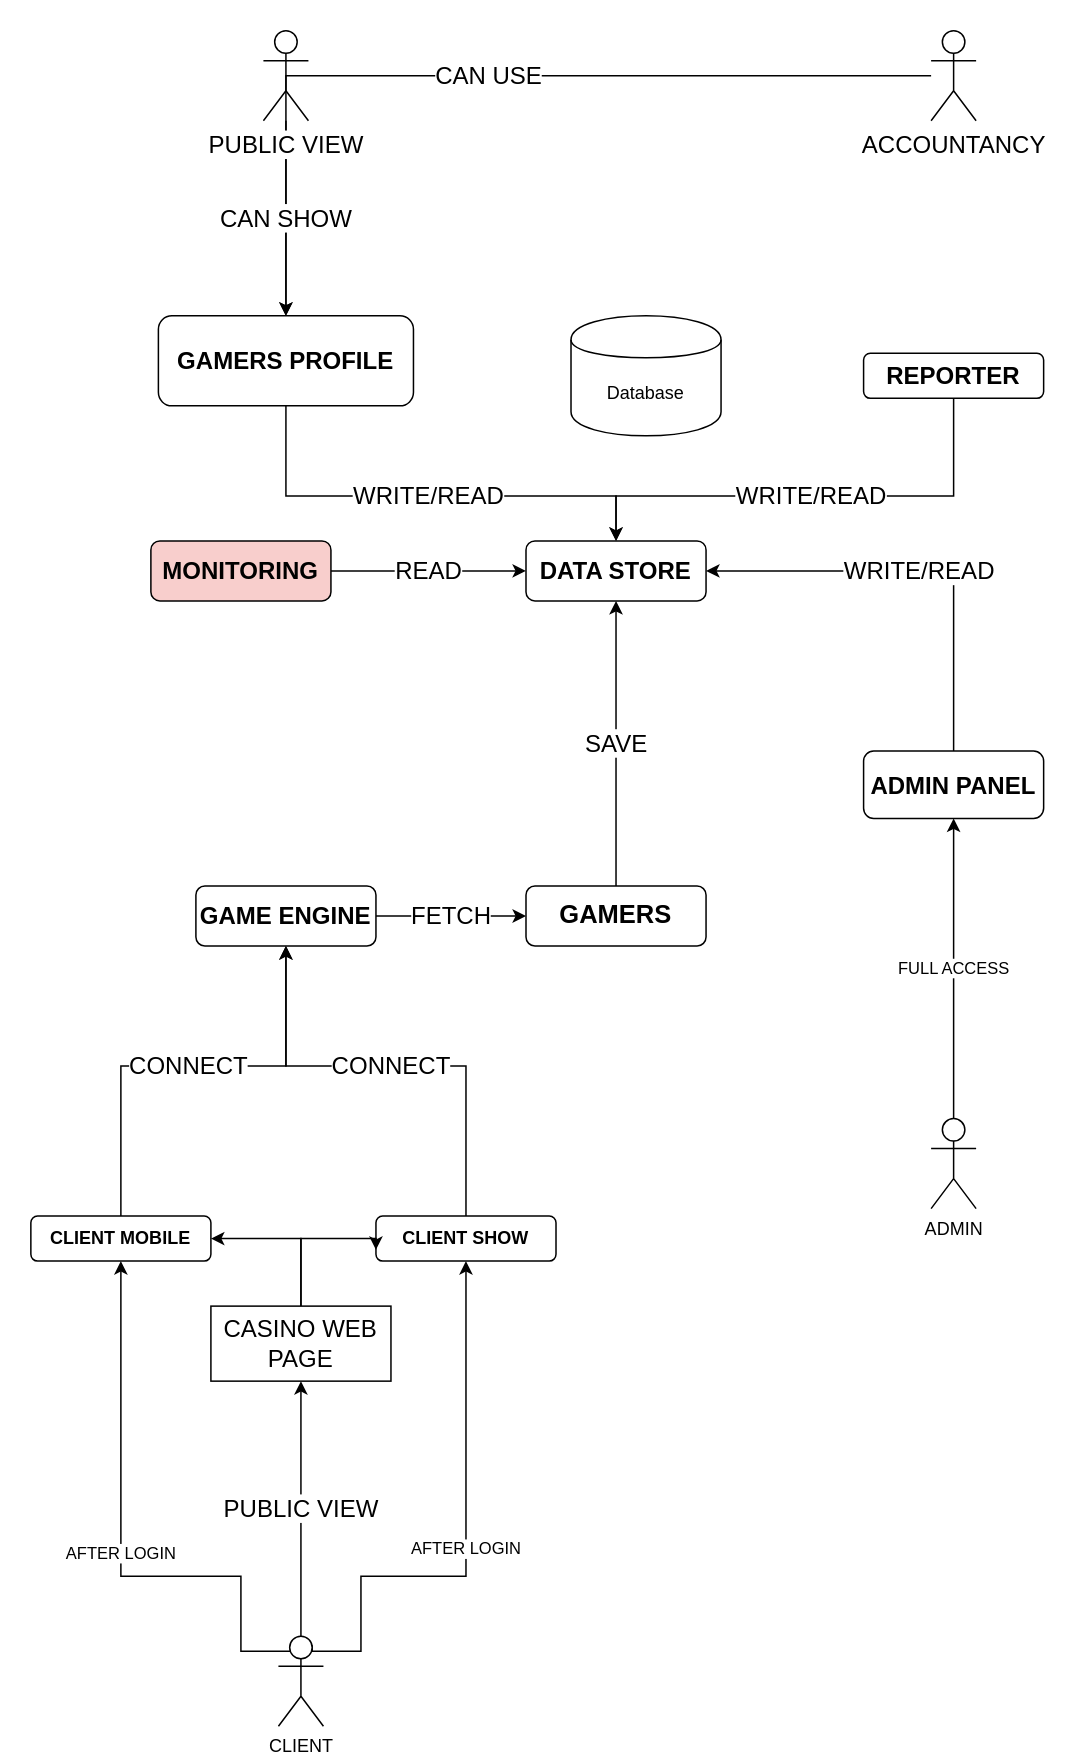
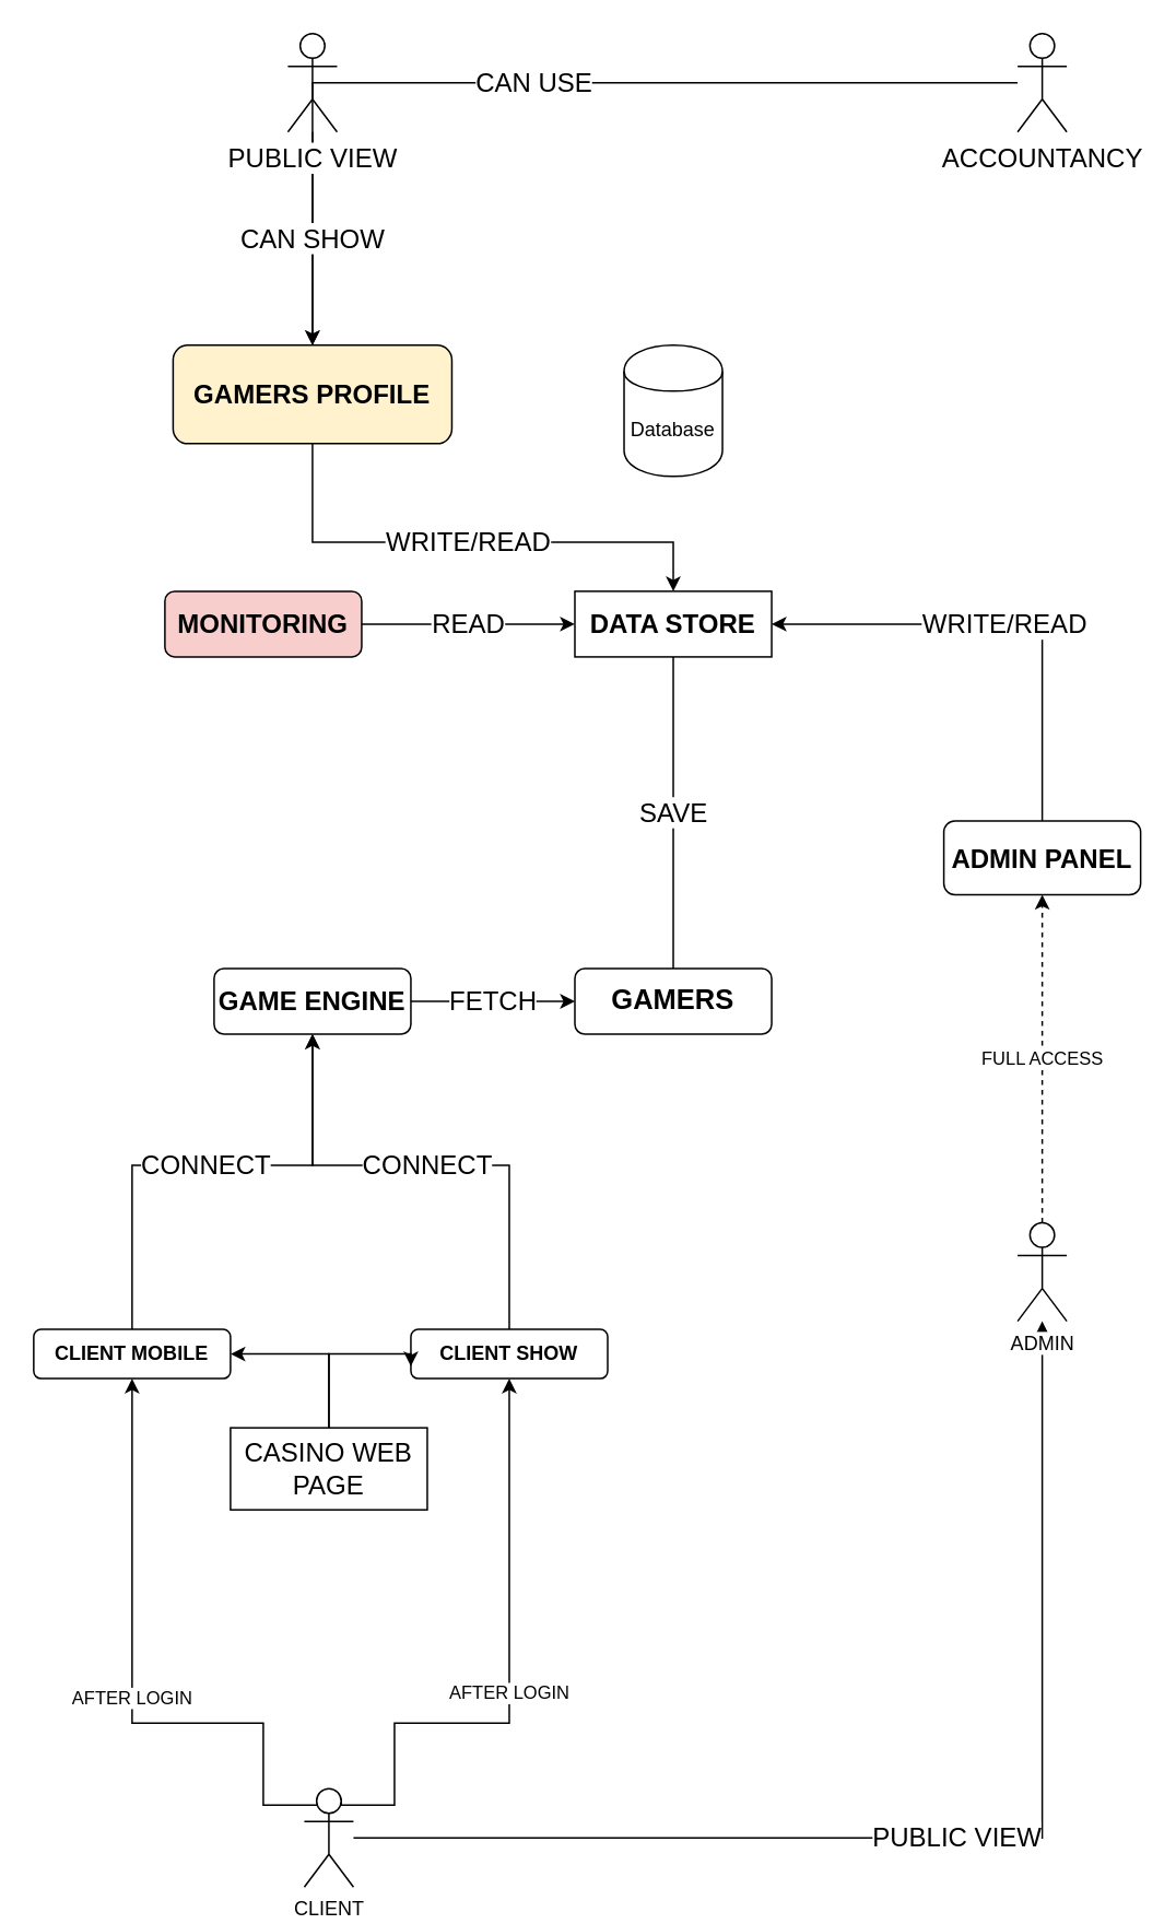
- <mxCell id="30" value="&lt;b&gt;GAMERS PROFILE&lt;/b&gt;" style="rounded=1;whiteSpace=wrap;html=1;fontSize=16;" vertex="1" parent="1"><mxGeometry x="105" y="210" width="170" height="60" as="geometry" /></mxCell>
+ <mxCell id="30" value="&lt;b&gt;GAMERS PROFILE&lt;/b&gt;" style="rounded=1;whiteSpace=wrap;html=1;fontSize=16;fillColor=#fff2cc;" vertex="1" parent="1"><mxGeometry x="105" y="210" width="170" height="60" as="geometry" /></mxCell>
- <mxCell id="2" value="Database" style="shape=cylinder;whiteSpace=wrap;html=1;boundedLbl=1;backgroundOutline=1;" vertex="1" parent="1"><mxGeometry x="380" y="210" width="100" height="80" as="geometry" /></mxCell>
+ <mxCell id="2" value="Database" style="shape=cylinder;whiteSpace=wrap;html=1;boundedLbl=1;backgroundOutline=1;" vertex="1" parent="1"><mxGeometry x="380" y="210" width="60" height="80" as="geometry" /></mxCell>
- <mxCell id="26" value="&lt;b&gt;REPORTER&lt;/b&gt;" style="rounded=1;whiteSpace=wrap;html=1;fontSize=16;" vertex="1" parent="1"><mxGeometry x="575" y="235" width="120" height="30" as="geometry" /></mxCell>
- <mxCell id="25" value="WRITE/READ" style="edgeStyle=orthogonalEdgeStyle;rounded=0;orthogonalLoop=1;jettySize=auto;html=1;fontSize=16;" edge="1" parent="1" source="26" target="3"><mxGeometry relative="1" as="geometry"><Array as="points"><mxPoint x="635" y="330" /><mxPoint x="410" y="330" /></Array></mxGeometry></mxCell>
- <mxCell id="3" value="&lt;b&gt;&lt;font style=&quot;font-size: 16px&quot;&gt;DATA STORE&lt;/font&gt;&lt;/b&gt;" style="rounded=1;whiteSpace=wrap;html=1;" vertex="1" parent="1"><mxGeometry x="350" y="360" width="120" height="40" as="geometry" /></mxCell>
+ <mxCell id="3" value="&lt;b&gt;&lt;font style=&quot;font-size: 16px&quot;&gt;DATA STORE&lt;/font&gt;&lt;/b&gt;" style="whiteSpace=wrap;html=1;rounded=0;" vertex="1" parent="1"><mxGeometry x="350" y="360" width="120" height="40" as="geometry" /></mxCell>
- <mxCell id="4" value="SAVE" style="edgeStyle=orthogonalEdgeStyle;rounded=0;orthogonalLoop=1;jettySize=auto;html=1;exitX=0.5;exitY=0;exitDx=0;exitDy=0;fontSize=16;entryX=0.5;entryY=1;entryDx=0;entryDy=0;" edge="1" parent="1" source="5" target="3"><mxGeometry relative="1" as="geometry"><mxPoint x="410" y="410" as="targetPoint" /></mxGeometry></mxCell>
+ <mxCell id="4" value="SAVE" style="edgeStyle=orthogonalEdgeStyle;rounded=0;orthogonalLoop=1;jettySize=auto;html=1;exitX=0.5;exitY=0;exitDx=0;exitDy=0;fontSize=16;entryX=0.5;entryY=1;entryDx=0;entryDy=0;endArrow=none;" edge="1" parent="1" source="5" target="3"><mxGeometry relative="1" as="geometry"><mxPoint x="410" y="410" as="targetPoint" /></mxGeometry></mxCell>
- <mxCell id="10" value="FULL ACCESS" style="edgeStyle=orthogonalEdgeStyle;rounded=0;orthogonalLoop=1;jettySize=auto;html=1;" edge="1" parent="1" source="11" target="17"><mxGeometry relative="1" as="geometry" /></mxCell>
+ <mxCell id="10" value="FULL ACCESS" style="edgeStyle=orthogonalEdgeStyle;rounded=0;orthogonalLoop=1;jettySize=auto;html=1;dashed=1;" edge="1" parent="1" source="11" target="17"><mxGeometry relative="1" as="geometry" /></mxCell>
- <mxCell id="8" value="PUBLIC VIEW" style="edgeStyle=orthogonalEdgeStyle;rounded=0;orthogonalLoop=1;jettySize=auto;html=1;fontSize=16;entryX=0.5;entryY=1;entryDx=0;entryDy=0;" edge="1" parent="1" source="9" target="24"><mxGeometry relative="1" as="geometry"><mxPoint x="200" y="930" as="targetPoint" /></mxGeometry></mxCell>
+ <mxCell id="8" value="PUBLIC VIEW" style="edgeStyle=orthogonalEdgeStyle;rounded=0;orthogonalLoop=1;jettySize=auto;html=1;fontSize=16;" edge="1" parent="1" source="9" target="11"><mxGeometry relative="1" as="geometry"><mxPoint x="200" y="930" as="targetPoint" /></mxGeometry></mxCell>
